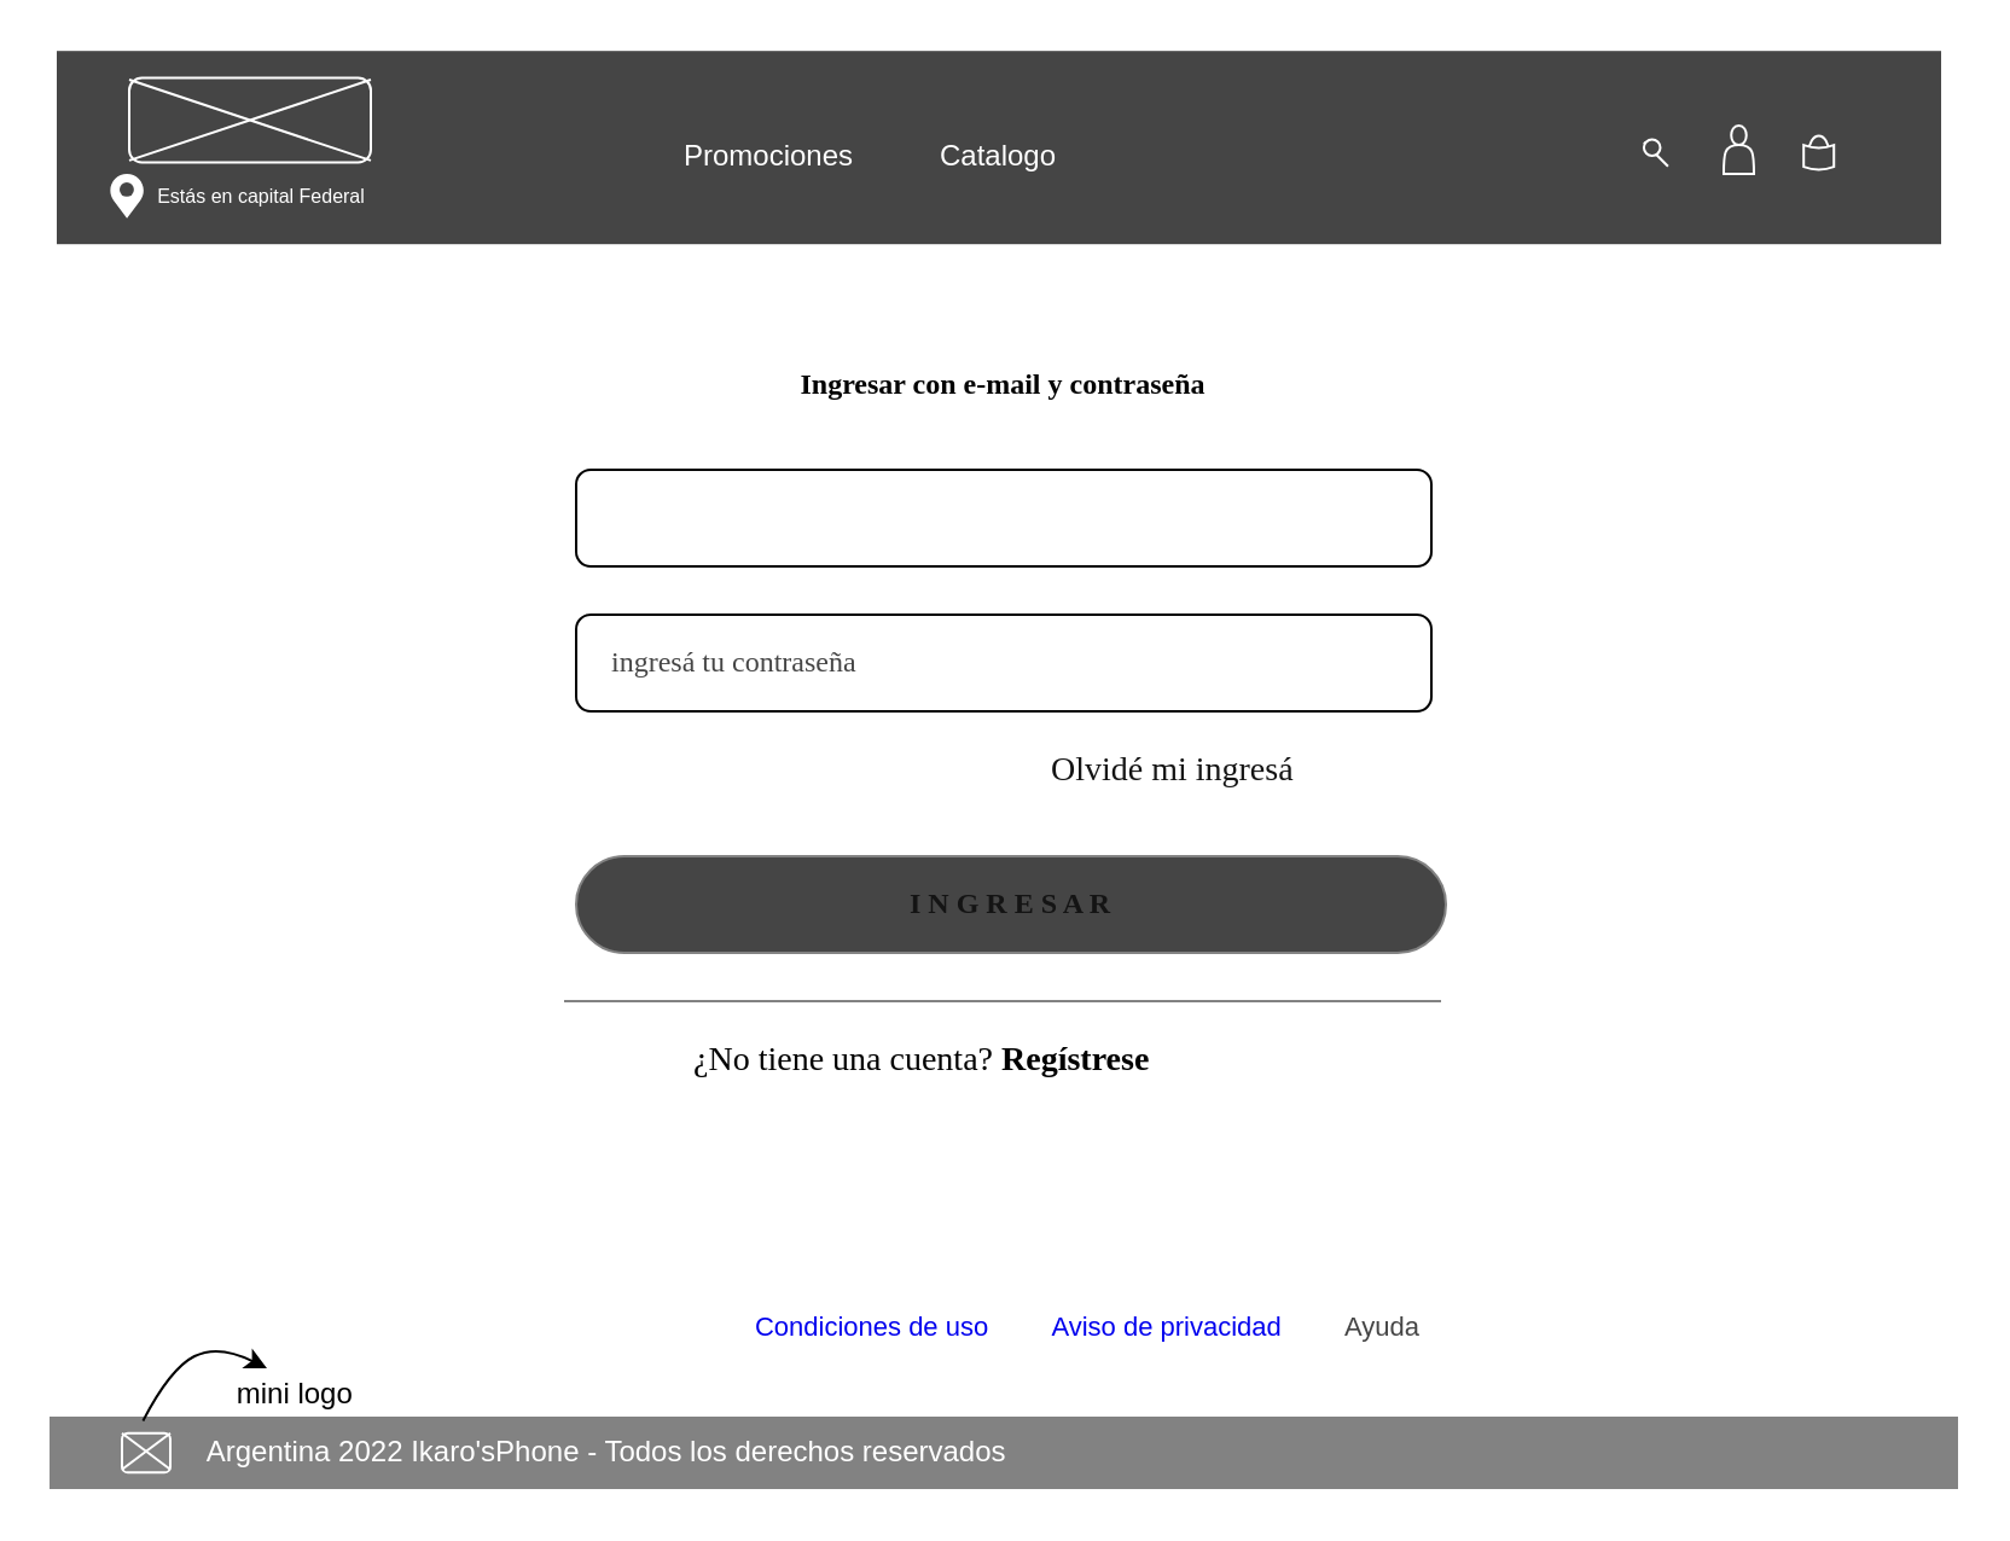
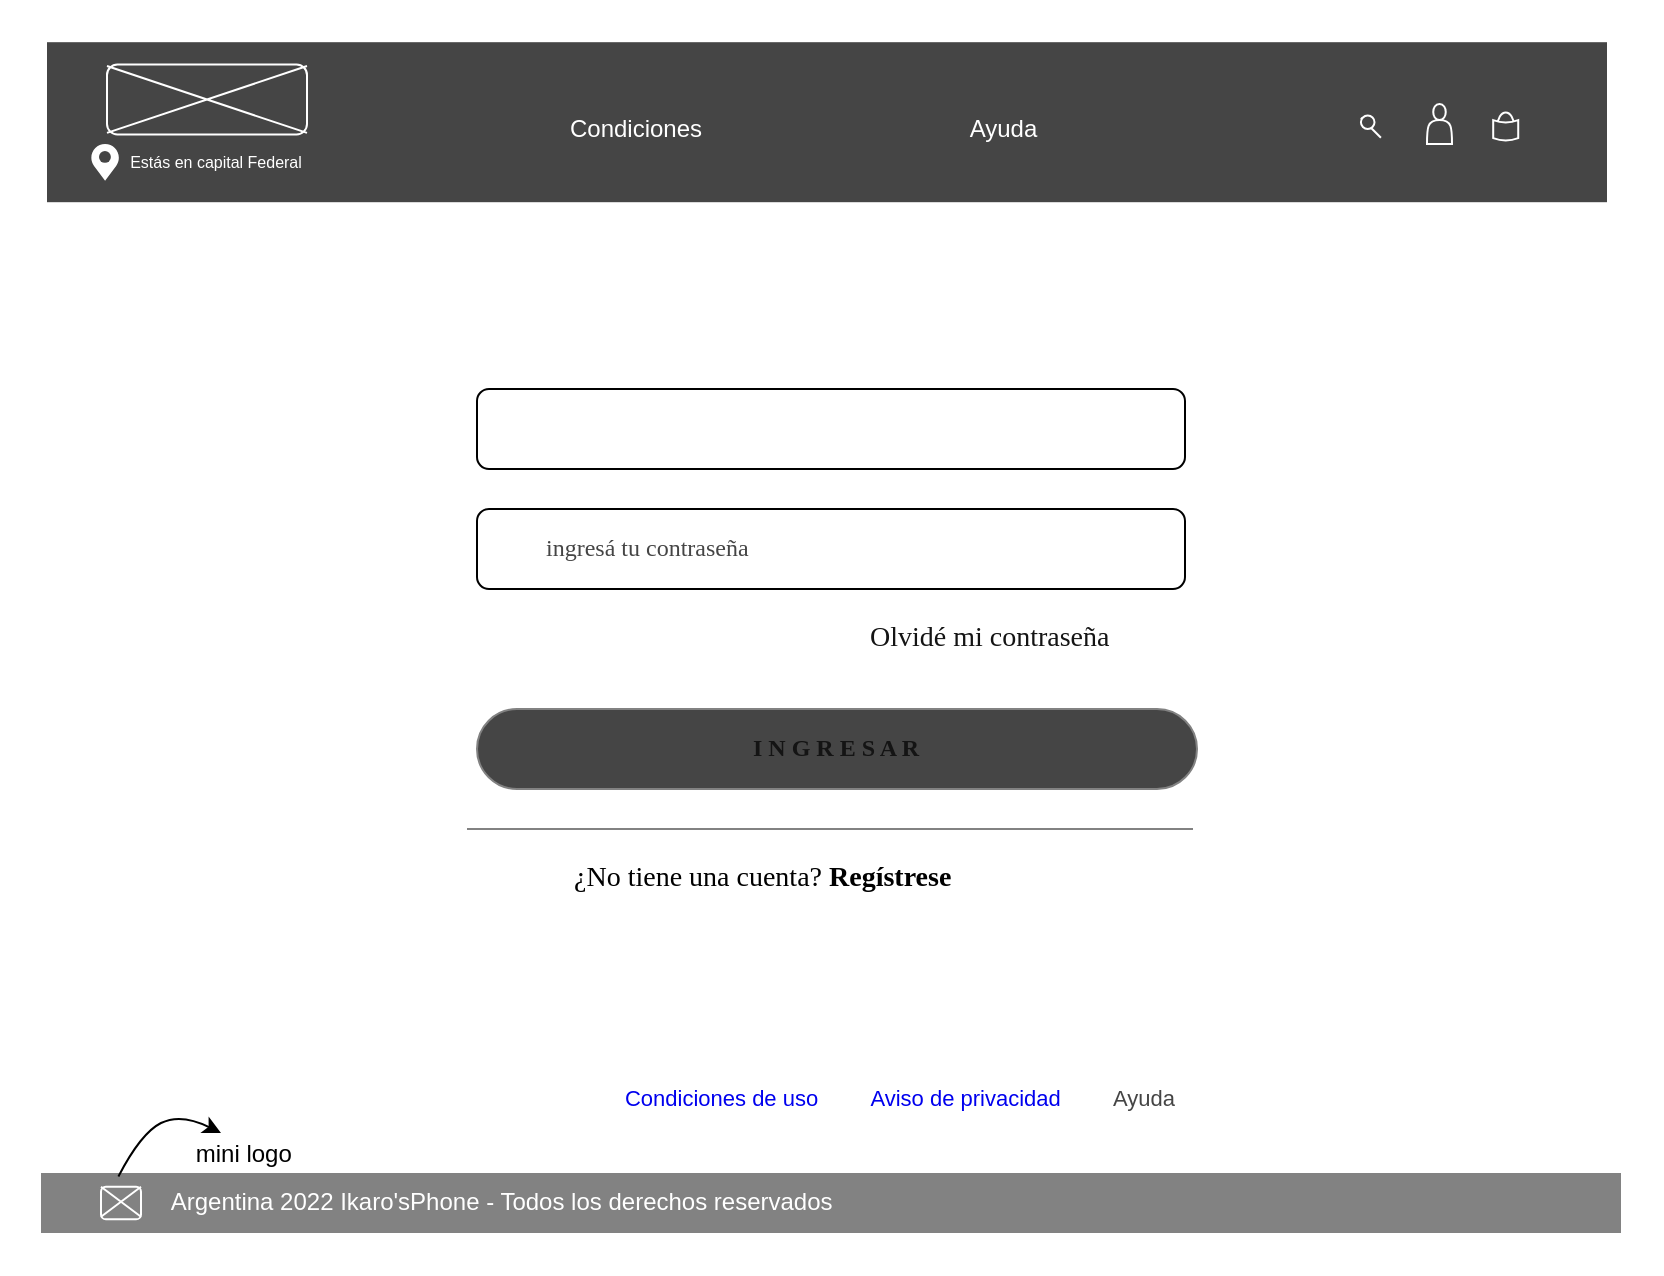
- <mxCell id="11" value="Catalogo" style="text;align=center;verticalAlign=middle;spacingLeft=4;spacingRight=4;overflow=hidden;points=[[0,0.5],[1,0.5]];portConstraint=eastwest;rotatable=0;labelBackgroundColor=none;labelBorderColor=none;fontSize=12;fillColor=none;strokeColor=none;fontColor=#FFFFFF;" vertex="1" parent="1"><mxGeometry x="381.75" y="49" width="62.5" height="28.75" as="geometry" /></mxCell>
+ <mxCell id="12" value="Ayuda" style="text;align=center;verticalAlign=middle;spacingLeft=4;spacingRight=4;overflow=hidden;points=[[0,0.5],[1,0.5]];portConstraint=eastwest;rotatable=0;labelBackgroundColor=none;labelBorderColor=none;fontSize=12;fillColor=none;strokeColor=none;fontColor=#FFFFFF;" vertex="1" parent="1"><mxGeometry x="470.5" y="49" width="62.5" height="28.75" as="geometry" /></mxCell>
- <mxCell id="10" value="Promociones" style="text;align=center;verticalAlign=middle;spacingLeft=4;spacingRight=4;overflow=hidden;points=[[0,0.5],[1,0.5]];portConstraint=eastwest;rotatable=0;labelBackgroundColor=none;labelBorderColor=none;fontSize=12;fillColor=none;strokeColor=none;fontColor=#FFFFFF;" vertex="1" parent="1"><mxGeometry x="273" y="49" width="90" height="28.75" as="geometry" /></mxCell>
+ <mxCell id="10" value="Condiciones" style="text;align=center;verticalAlign=middle;spacingLeft=4;spacingRight=4;overflow=hidden;points=[[0,0.5],[1,0.5]];portConstraint=eastwest;rotatable=0;labelBackgroundColor=none;labelBorderColor=none;fontSize=12;fillColor=none;strokeColor=none;fontColor=#FFFFFF;" vertex="1" parent="1"><mxGeometry x="273" y="49" width="90" height="28.75" as="geometry" /></mxCell>
- <mxCell id="3" value="&lt;font style=&quot;vertical-align: inherit; font-size: 12px;&quot;&gt;&lt;font style=&quot;vertical-align: inherit; font-size: 12px;&quot;&gt;&lt;font style=&quot;vertical-align: inherit; font-size: 12px;&quot;&gt;&lt;font style=&quot;vertical-align: inherit; font-size: 12px;&quot; face=&quot;Verdana&quot;&gt;&lt;b style=&quot;font-size: 12px;&quot;&gt;Ingresar con e-mail y contraseña&lt;/b&gt;&lt;/font&gt;&lt;/font&gt;&lt;/font&gt;&lt;/font&gt;" style="text;html=1;strokeColor=none;fillColor=none;align=center;verticalAlign=middle;whiteSpace=wrap;rounded=0;fontSize=12;" vertex="1" parent="1"><mxGeometry x="280" y="144" width="270" height="30" as="geometry" /></mxCell>
- <mxCell id="19" value="&lt;font color=&quot;#454545&quot;&gt;ingresá tu contraseña&lt;/font&gt;" style="text;html=1;strokeColor=none;fillColor=none;align=left;verticalAlign=middle;whiteSpace=wrap;rounded=0;fontFamily=Verdana;fontSize=12;" vertex="1" parent="1"><mxGeometry x="251" y="259" width="243" height="30" as="geometry" /></mxCell>
+ <mxCell id="19" value="&lt;font color=&quot;#454545&quot;&gt;ingresá tu contraseña&lt;/font&gt;" style="text;html=1;strokeColor=none;fillColor=none;align=left;verticalAlign=middle;whiteSpace=wrap;rounded=0;fontFamily=Verdana;fontSize=12;" vertex="1" parent="1"><mxGeometry x="271" y="259" width="243" height="30" as="geometry" /></mxCell>
- <mxCell id="21" value="&lt;a href=&quot;https://shop.samsung.com/ar/login?returnUrl=%2Far%2Faccount&quot; class=&quot;vtex-login-2-x-forgotPasswordLink link dim c-link t-small&quot; style=&quot;background-color: rgb(255 , 255 , 255) ; box-sizing: border-box ; text-decoration: none ; transition: all 0.15s ease-in 0s ; opacity: 1 ; font-size: 0.875rem ; font-weight: 400 ; text-transform: none ; letter-spacing: normal ; font-style: normal ; text-indent: 0px ; word-spacing: 0px&quot;&gt;&lt;font color=&quot;#141414&quot;&gt;Olvidé mi ingresá&lt;/font&gt;&lt;/a&gt;" style="text;whiteSpace=wrap;html=1;fontSize=12;fontFamily=Verdana;fontColor=#454545;" vertex="1" parent="1"><mxGeometry x="433.25" y="304" width="158.75" height="30" as="geometry" /></mxCell>
+ <mxCell id="21" value="&lt;a href=&quot;https://shop.samsung.com/ar/login?returnUrl=%2Far%2Faccount&quot; class=&quot;vtex-login-2-x-forgotPasswordLink link dim c-link t-small&quot; style=&quot;background-color: rgb(255 , 255 , 255) ; box-sizing: border-box ; text-decoration: none ; transition: all 0.15s ease-in 0s ; opacity: 1 ; font-size: 0.875rem ; font-weight: 400 ; text-transform: none ; letter-spacing: normal ; font-style: normal ; text-indent: 0px ; word-spacing: 0px&quot;&gt;&lt;font color=&quot;#141414&quot;&gt;Olvidé mi contraseña&lt;/font&gt;&lt;/a&gt;" style="text;whiteSpace=wrap;html=1;fontSize=12;fontFamily=Verdana;fontColor=#454545;" vertex="1" parent="1"><mxGeometry x="433.25" y="304" width="158.75" height="30" as="geometry" /></mxCell>
